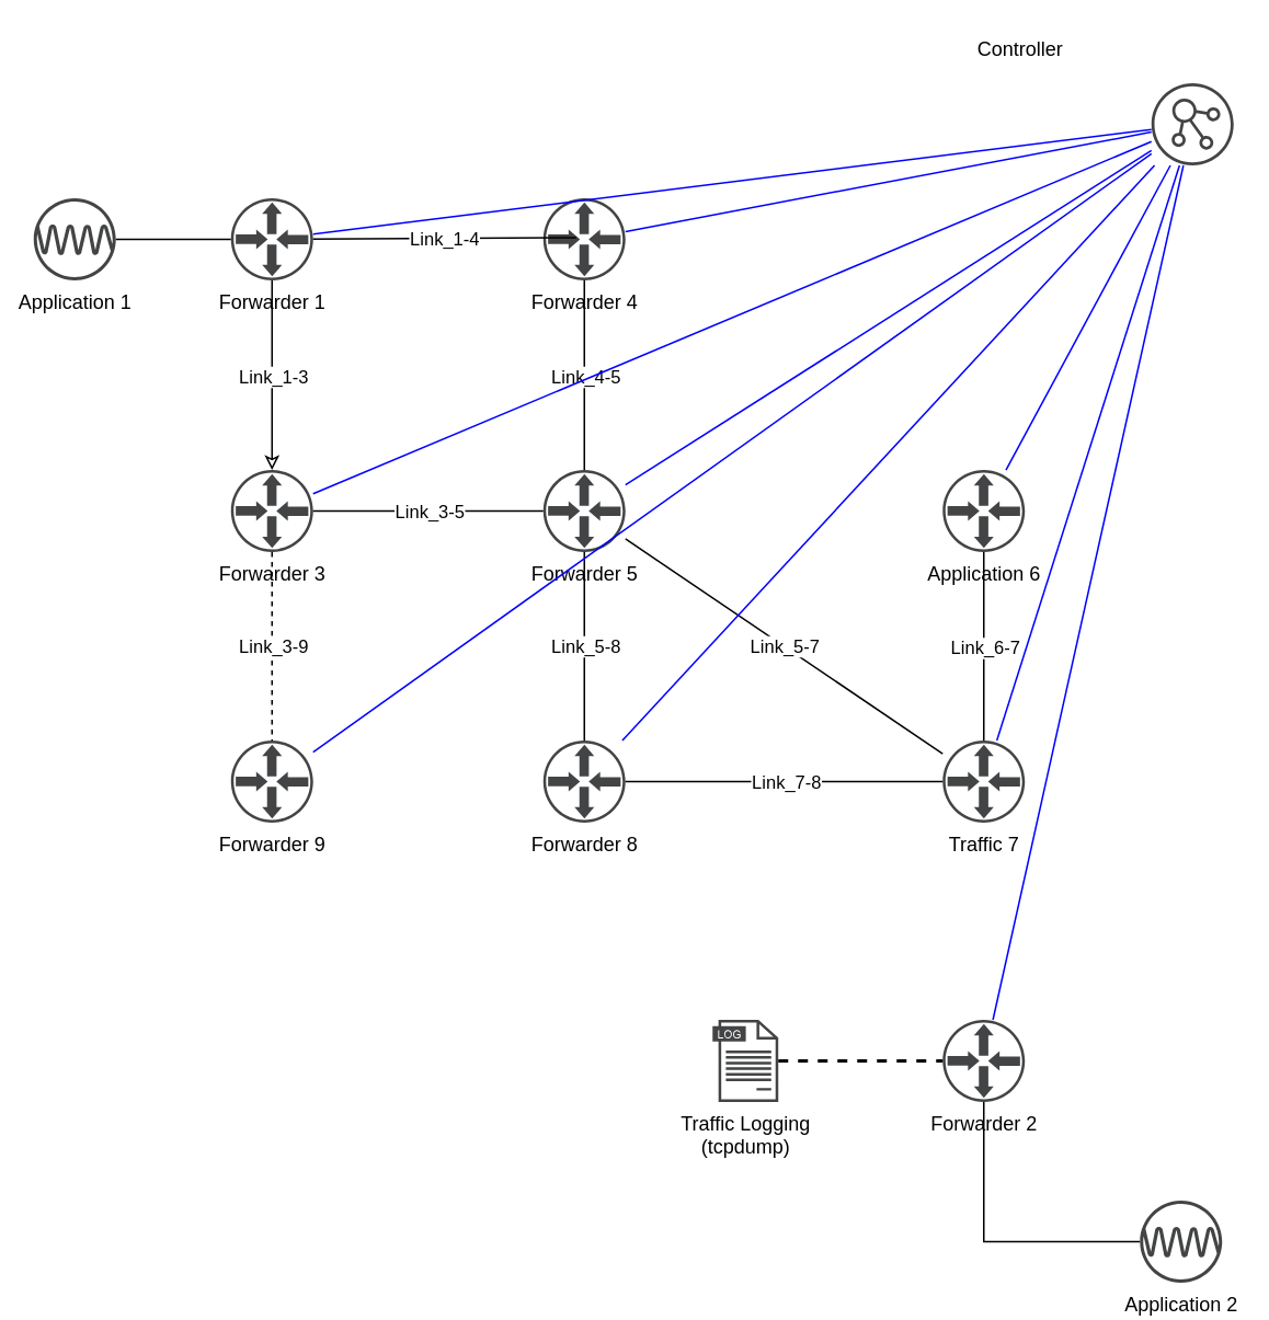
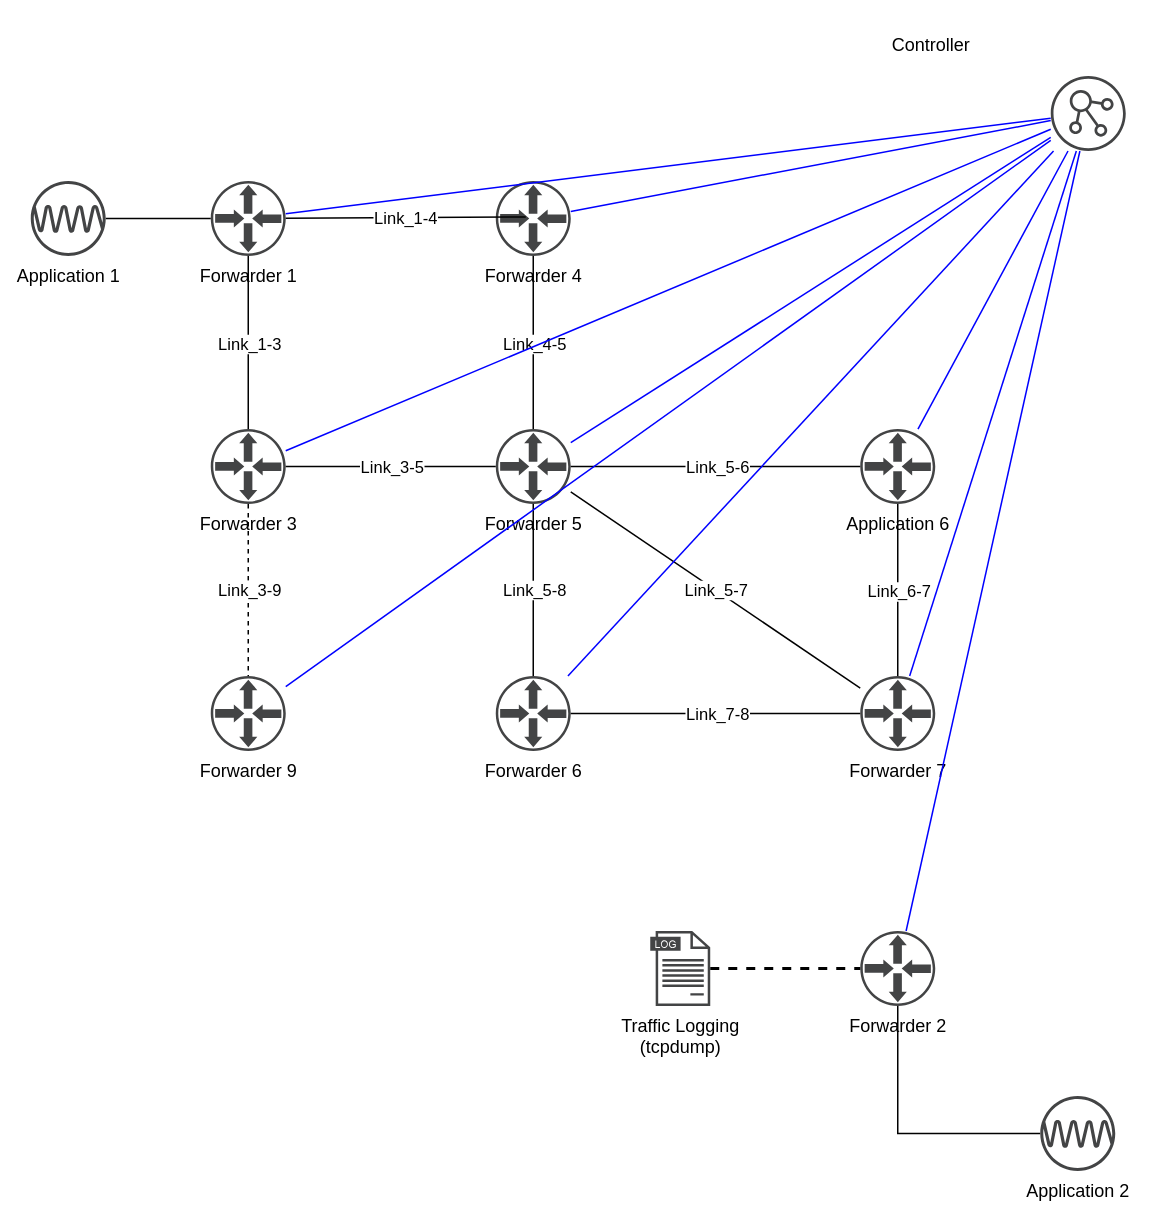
- <mxCell id="30" value="" style="endArrow=classic;html=1;endFill=0;" parent="1" source="2" target="13" edge="1"><mxGeometry relative="1" as="geometry"><mxPoint x="30" y="300" as="sourcePoint" /><mxPoint x="140" y="300" as="targetPoint" /></mxGeometry></mxCell>
+ <mxCell id="30" value="" style="endArrow=none;html=1;endFill=0;" parent="1" source="2" target="13" edge="1"><mxGeometry relative="1" as="geometry"><mxPoint x="30" y="300" as="sourcePoint" /><mxPoint x="140" y="300" as="targetPoint" /></mxGeometry></mxCell>
+ <mxCell id="20" value="" style="endArrow=none;html=1;endFill=0;" parent="1" source="14" target="12" edge="1"><mxGeometry relative="1" as="geometry"><mxPoint x="50" y="280" as="sourcePoint" /><mxPoint x="160" y="280" as="targetPoint" /></mxGeometry></mxCell>
+ <mxCell id="21" value="Link_5-6" style="edgeLabel;resizable=0;html=1;align=center;verticalAlign=middle;" parent="20" connectable="0" vertex="1"><mxGeometry relative="1" as="geometry" /></mxCell>
- <mxCell id="16" value="Forwarder 8" style="pointerEvents=1;shadow=0;dashed=0;html=1;strokeColor=none;fillColor=#434445;aspect=fixed;labelPosition=center;verticalLabelPosition=bottom;verticalAlign=top;align=center;outlineConnect=0;shape=mxgraph.vvd.physical_upstream_router;" parent="1" vertex="1"><mxGeometry x="330" y="450" width="50" height="50" as="geometry" /></mxCell>
+ <mxCell id="16" value="Forwarder 6" style="pointerEvents=1;shadow=0;dashed=0;html=1;strokeColor=none;fillColor=#434445;aspect=fixed;labelPosition=center;verticalLabelPosition=bottom;verticalAlign=top;align=center;outlineConnect=0;shape=mxgraph.vvd.physical_upstream_router;" parent="1" vertex="1"><mxGeometry x="330" y="450" width="50" height="50" as="geometry" /></mxCell>
- <mxCell id="15" value="Traffic 7" style="pointerEvents=1;shadow=0;dashed=0;html=1;strokeColor=none;fillColor=#434445;aspect=fixed;labelPosition=center;verticalLabelPosition=bottom;verticalAlign=top;align=center;outlineConnect=0;shape=mxgraph.vvd.physical_upstream_router;" parent="1" vertex="1"><mxGeometry x="573" y="450" width="50" height="50" as="geometry" /></mxCell>
+ <mxCell id="15" value="Forwarder 7" style="pointerEvents=1;shadow=0;dashed=0;html=1;strokeColor=none;fillColor=#434445;aspect=fixed;labelPosition=center;verticalLabelPosition=bottom;verticalAlign=top;align=center;outlineConnect=0;shape=mxgraph.vvd.physical_upstream_router;" parent="1" vertex="1"><mxGeometry x="573" y="450" width="50" height="50" as="geometry" /></mxCell>
